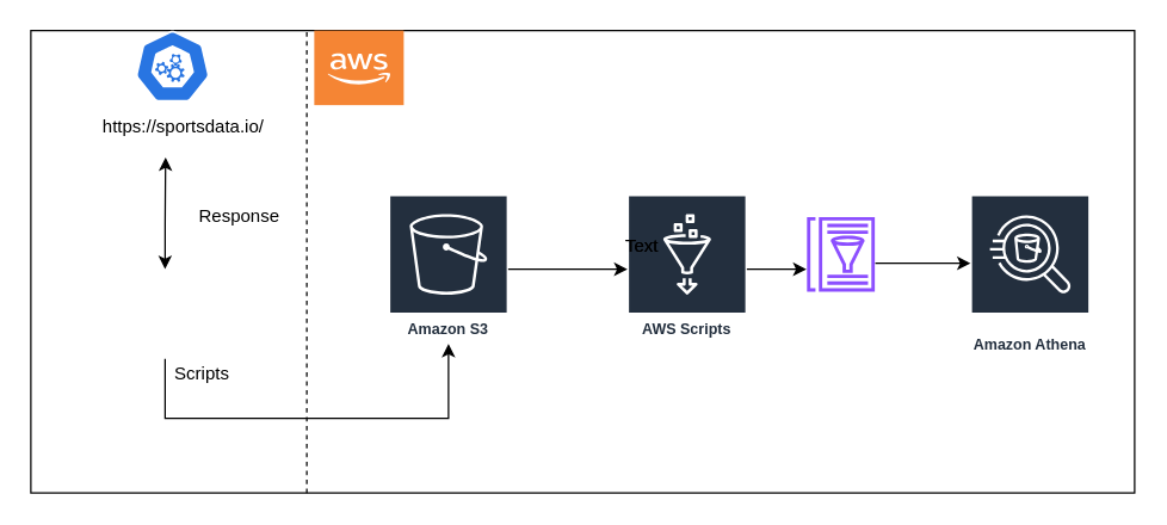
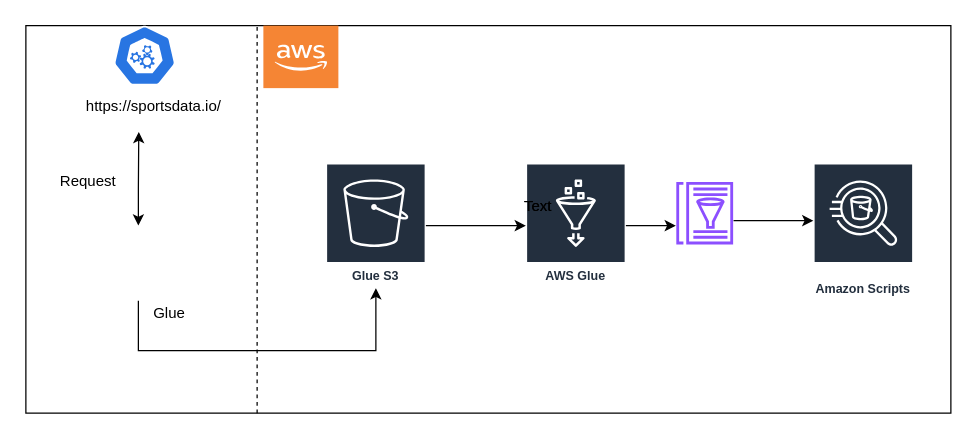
+ <mxCell id="19" value="Request" style="text;html=1;align=center;verticalAlign=middle;whiteSpace=wrap;rounded=0;" vertex="1" parent="1"><mxGeometry x="40" y="130" width="60" height="30" as="geometry" /></mxCell>
- <mxCell id="18" value="Response" style="text;html=1;align=center;verticalAlign=middle;whiteSpace=wrap;rounded=0;" vertex="1" parent="1"><mxGeometry x="130" y="130" width="60" height="30" as="geometry" /></mxCell>
- <mxCell id="6" value="Amazon S3" style="sketch=0;outlineConnect=0;fontColor=#232F3E;gradientColor=none;strokeColor=#ffffff;fillColor=#232F3E;dashed=0;verticalLabelPosition=middle;verticalAlign=bottom;align=center;html=1;whiteSpace=wrap;fontSize=10;fontStyle=1;spacing=3;shape=mxgraph.aws4.productIcon;prIcon=mxgraph.aws4.s3;" vertex="1" parent="1"><mxGeometry x="260" y="130" width="80" height="100" as="geometry" /></mxCell>
+ <mxCell id="6" value="Glue S3" style="sketch=0;outlineConnect=0;fontColor=#232F3E;gradientColor=none;strokeColor=#ffffff;fillColor=#232F3E;dashed=0;verticalLabelPosition=middle;verticalAlign=bottom;align=center;html=1;whiteSpace=wrap;fontSize=10;fontStyle=1;spacing=3;shape=mxgraph.aws4.productIcon;prIcon=mxgraph.aws4.s3;" vertex="1" parent="1"><mxGeometry x="260" y="130" width="80" height="100" as="geometry" /></mxCell>
- <mxCell id="5" value="AWS Scripts" style="sketch=0;outlineConnect=0;fontColor=#232F3E;gradientColor=none;strokeColor=#ffffff;fillColor=#232F3E;dashed=0;verticalLabelPosition=middle;verticalAlign=bottom;align=center;html=1;whiteSpace=wrap;fontSize=10;fontStyle=1;spacing=3;shape=mxgraph.aws4.productIcon;prIcon=mxgraph.aws4.glue;" vertex="1" parent="1"><mxGeometry x="420" y="130" width="80" height="100" as="geometry" /></mxCell>
+ <mxCell id="5" value="AWS Glue" style="sketch=0;outlineConnect=0;fontColor=#232F3E;gradientColor=none;strokeColor=#ffffff;fillColor=#232F3E;dashed=0;verticalLabelPosition=middle;verticalAlign=bottom;align=center;html=1;whiteSpace=wrap;fontSize=10;fontStyle=1;spacing=3;shape=mxgraph.aws4.productIcon;prIcon=mxgraph.aws4.glue;" vertex="1" parent="1"><mxGeometry x="420" y="130" width="80" height="100" as="geometry" /></mxCell>
- <mxCell id="7" value="Amazon Athena" style="sketch=0;outlineConnect=0;fontColor=#232F3E;gradientColor=none;strokeColor=#ffffff;fillColor=#232F3E;dashed=0;verticalLabelPosition=middle;verticalAlign=bottom;align=center;html=1;whiteSpace=wrap;fontSize=10;fontStyle=1;spacing=3;shape=mxgraph.aws4.productIcon;prIcon=mxgraph.aws4.athena;" vertex="1" parent="1"><mxGeometry x="650" y="130" width="80" height="110" as="geometry" /></mxCell>
+ <mxCell id="7" value="Amazon Scripts" style="sketch=0;outlineConnect=0;fontColor=#232F3E;gradientColor=none;strokeColor=#ffffff;fillColor=#232F3E;dashed=0;verticalLabelPosition=middle;verticalAlign=bottom;align=center;html=1;whiteSpace=wrap;fontSize=10;fontStyle=1;spacing=3;shape=mxgraph.aws4.productIcon;prIcon=mxgraph.aws4.athena;" vertex="1" parent="1"><mxGeometry x="650" y="130" width="80" height="110" as="geometry" /></mxCell>
- <mxCell id="21" value="Scripts" style="text;html=1;align=center;verticalAlign=middle;whiteSpace=wrap;rounded=0;" vertex="1" parent="1"><mxGeometry x="110" y="240" width="50" height="20" as="geometry" /></mxCell>
+ <mxCell id="21" value="Glue" style="text;html=1;align=center;verticalAlign=middle;whiteSpace=wrap;rounded=0;" vertex="1" parent="1"><mxGeometry x="110" y="240" width="50" height="20" as="geometry" /></mxCell>
